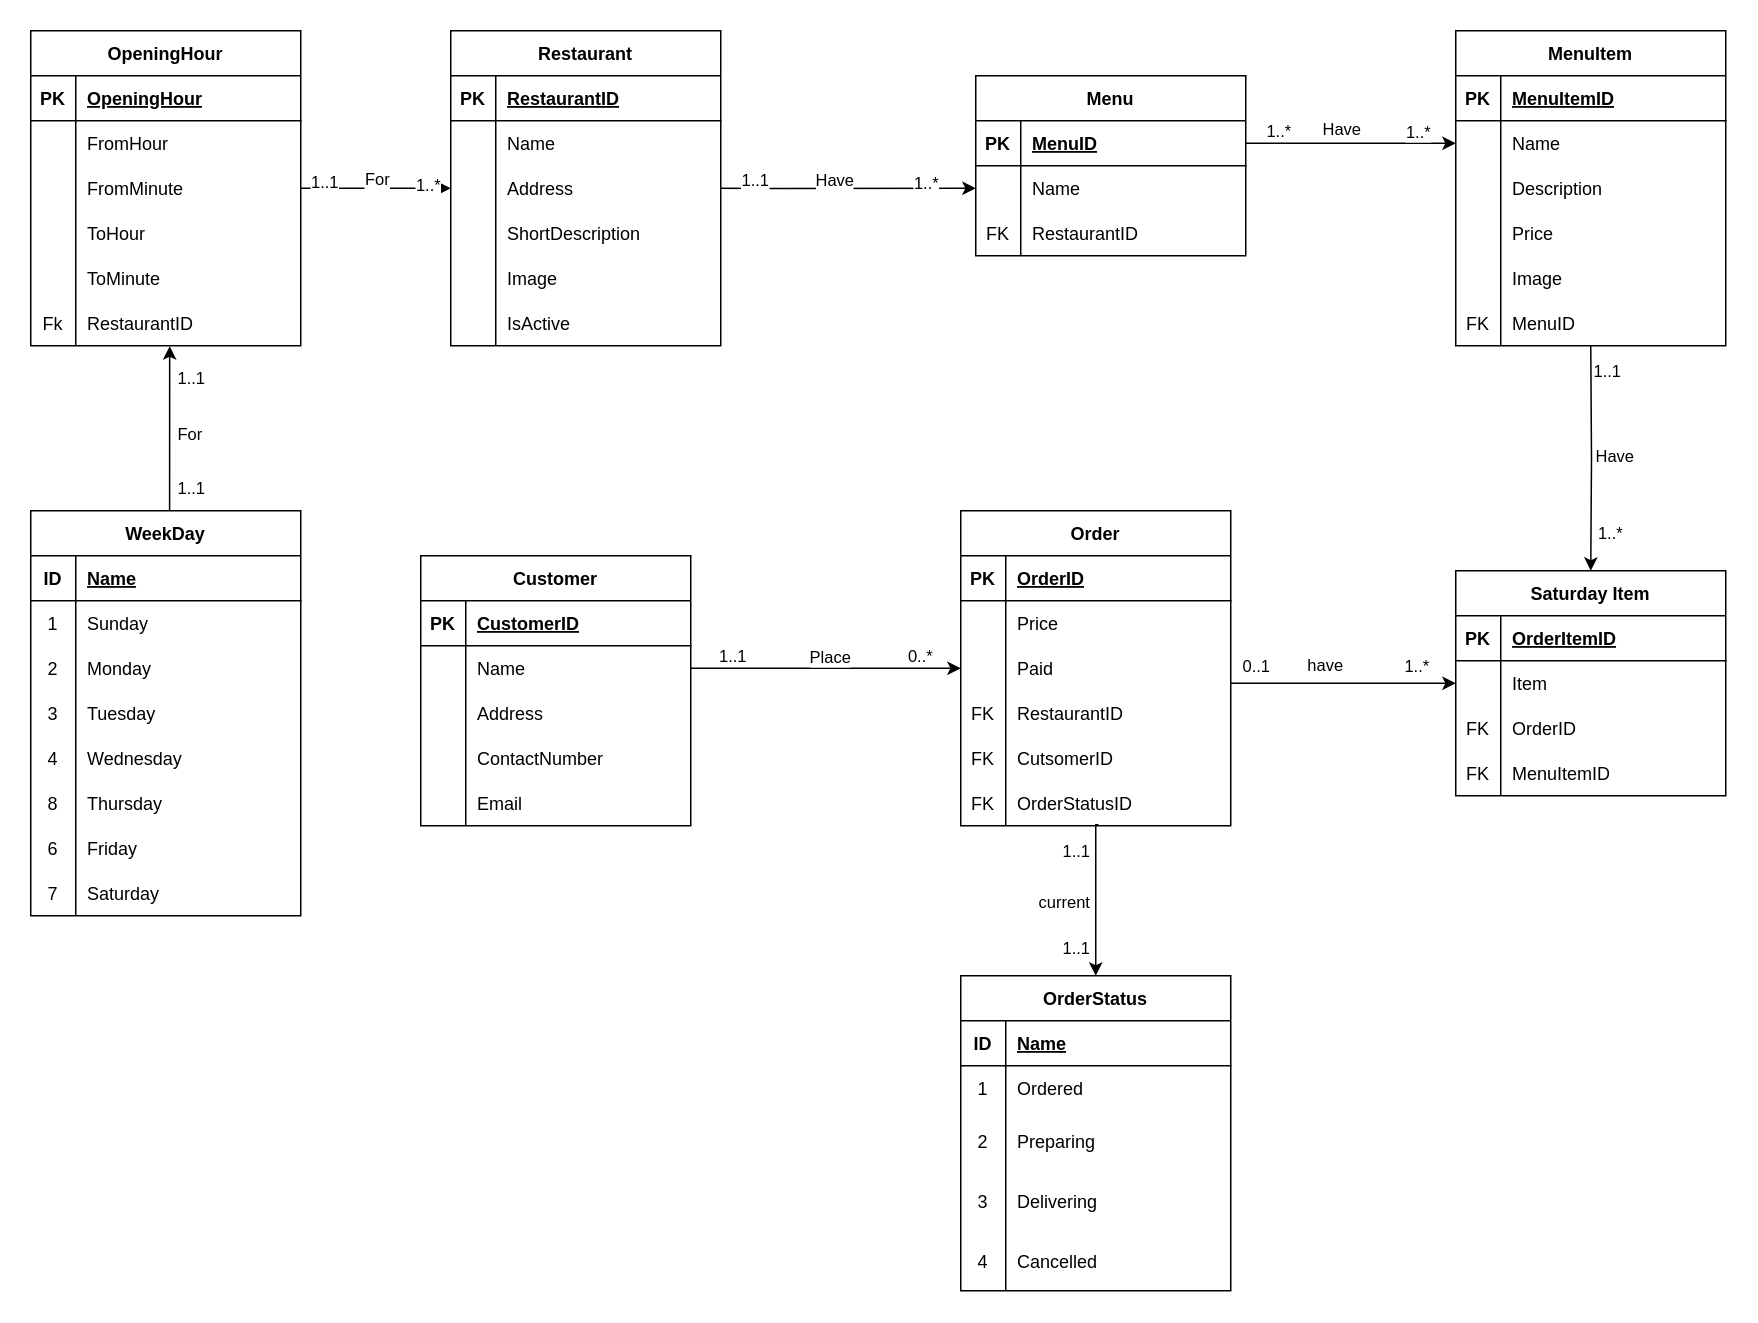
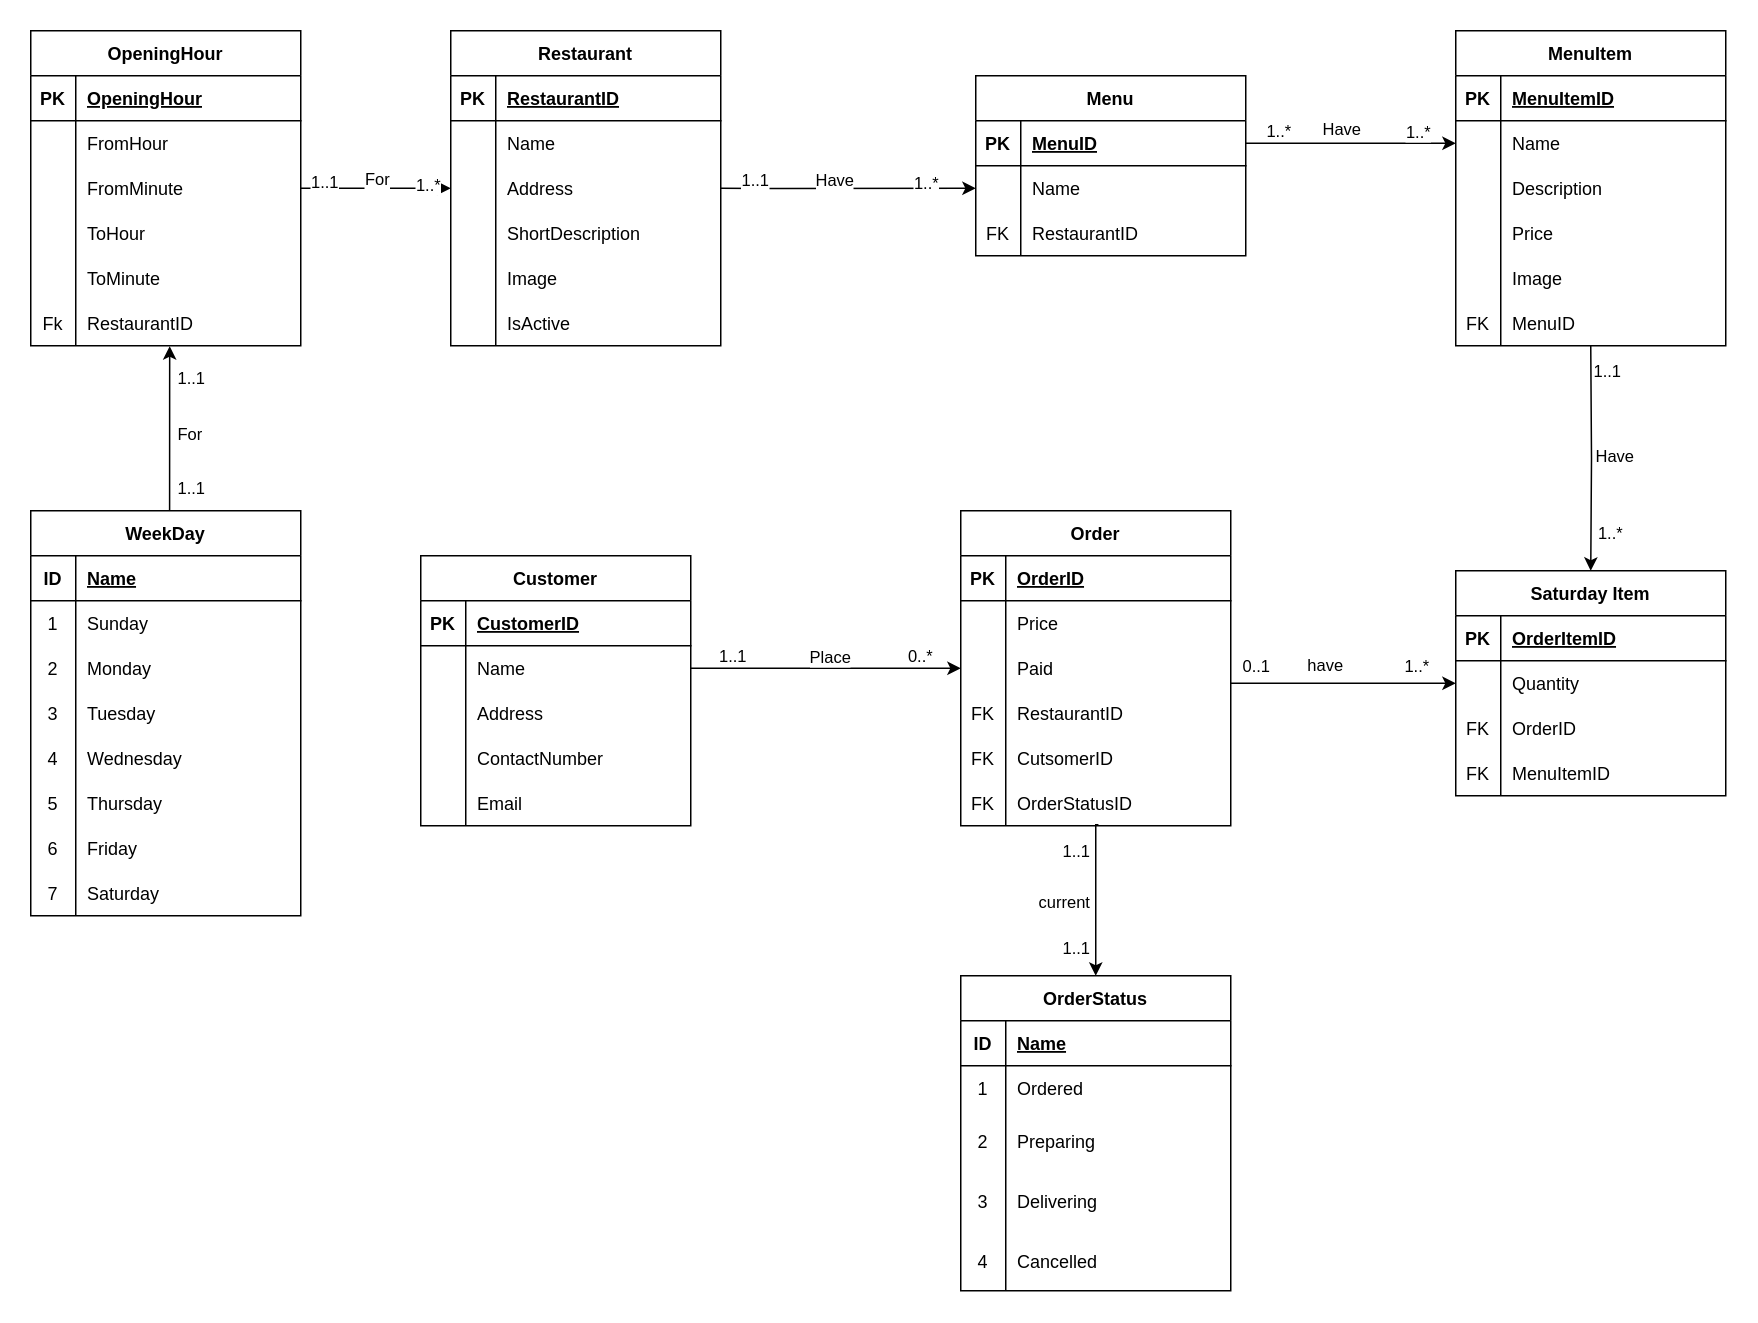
- <mxCell id="82" value="Item" style="shape=partialRectangle;connectable=0;fillColor=none;top=0;left=0;bottom=0;right=0;align=left;spacingLeft=6;overflow=hidden;" parent="80" vertex="1"><mxGeometry x="30" width="150" height="30" as="geometry"><mxRectangle width="150" height="30" as="alternateBounds" /></mxGeometry></mxCell>
+ <mxCell id="82" value="Quantity" style="shape=partialRectangle;connectable=0;fillColor=none;top=0;left=0;bottom=0;right=0;align=left;spacingLeft=6;overflow=hidden;" parent="80" vertex="1"><mxGeometry x="30" width="150" height="30" as="geometry"><mxRectangle width="150" height="30" as="alternateBounds" /></mxGeometry></mxCell>
- <mxCell id="159" value="8" style="shape=partialRectangle;connectable=0;fillColor=none;top=0;left=0;bottom=0;right=0;editable=1;overflow=hidden;" parent="158" vertex="1"><mxGeometry width="30" height="30" as="geometry"><mxRectangle width="30" height="30" as="alternateBounds" /></mxGeometry></mxCell>
+ <mxCell id="159" value="5" style="shape=partialRectangle;connectable=0;fillColor=none;top=0;left=0;bottom=0;right=0;editable=1;overflow=hidden;" parent="158" vertex="1"><mxGeometry width="30" height="30" as="geometry"><mxRectangle width="30" height="30" as="alternateBounds" /></mxGeometry></mxCell>
